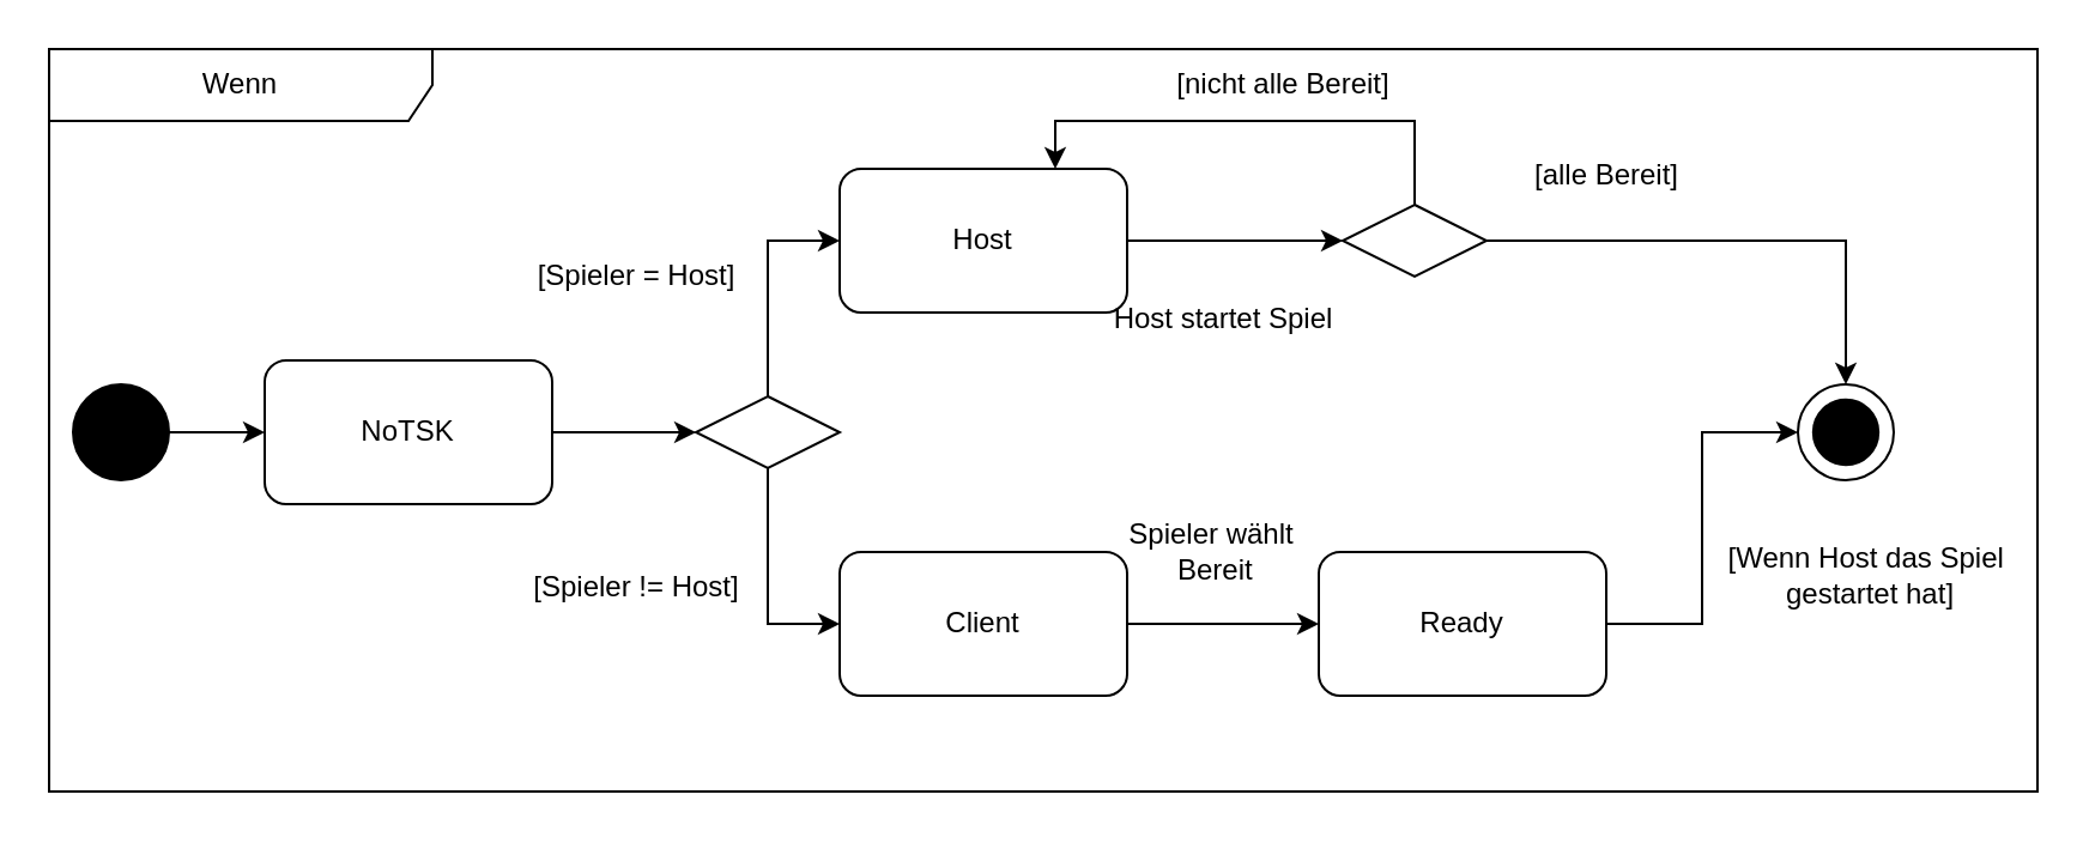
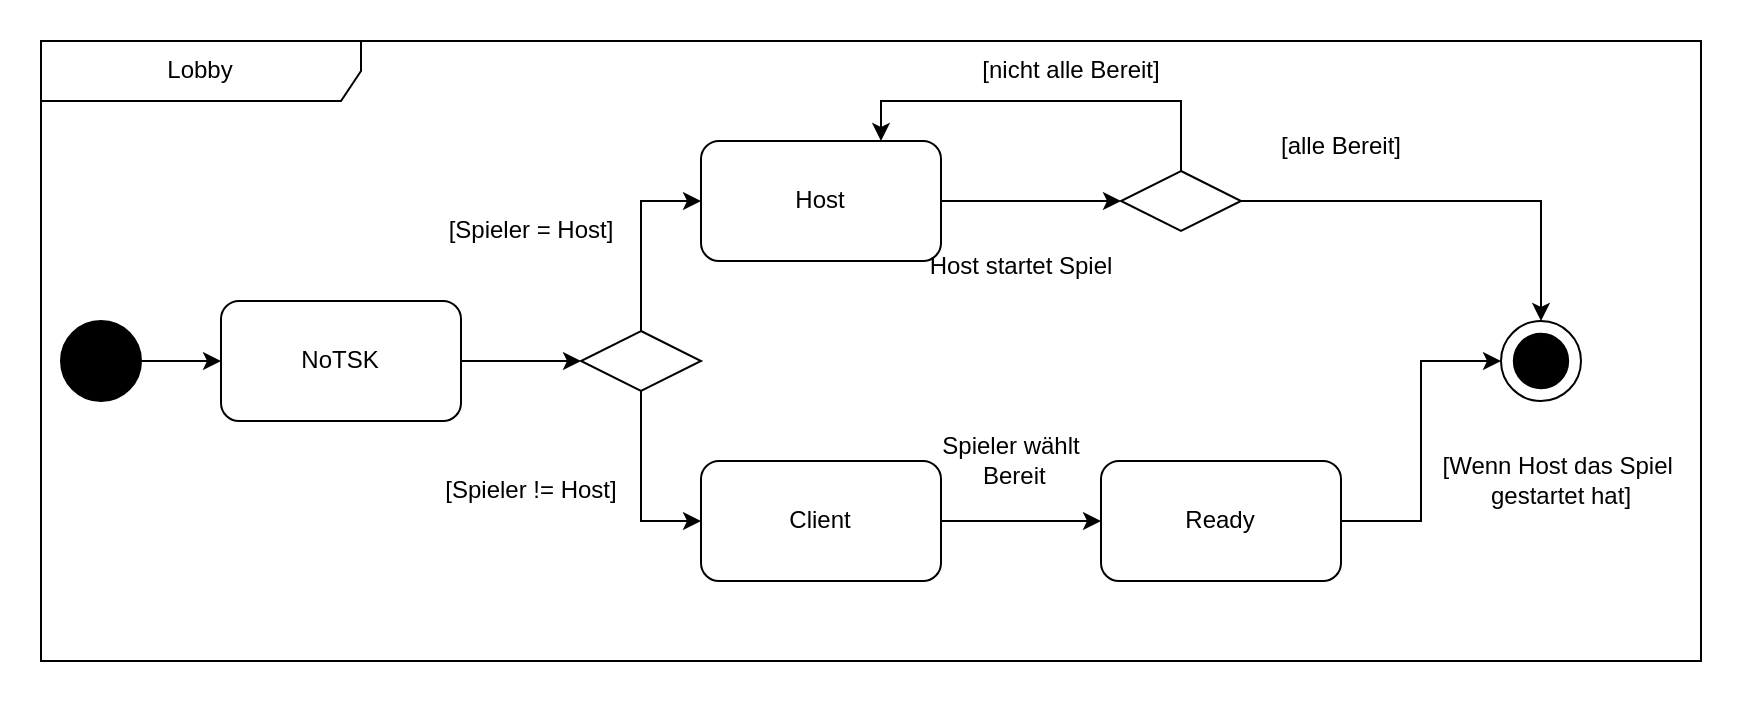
- <mxCell id="27" value="Wenn" style="shape=umlFrame;whiteSpace=wrap;html=1;pointerEvents=0;recursiveResize=0;container=1;collapsible=0;width=160;" vertex="1" parent="1"><mxGeometry x="20" y="20" width="830" height="310" as="geometry" /></mxCell>
+ <mxCell id="27" value="Lobby" style="shape=umlFrame;whiteSpace=wrap;html=1;pointerEvents=0;recursiveResize=0;container=1;collapsible=0;width=160;" vertex="1" parent="1"><mxGeometry x="20" y="20" width="830" height="310" as="geometry" /></mxCell>
